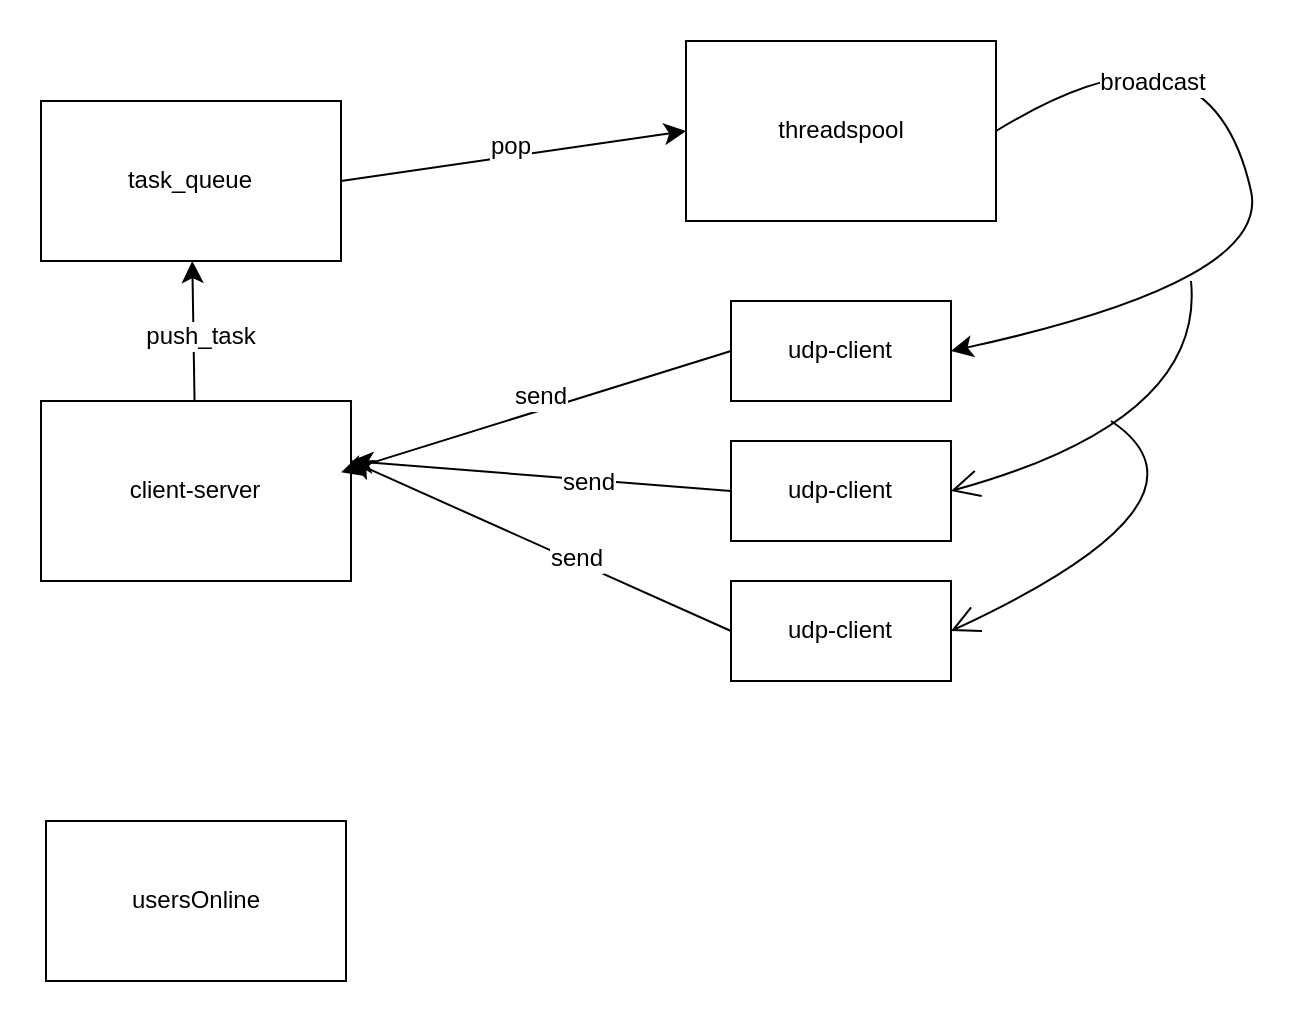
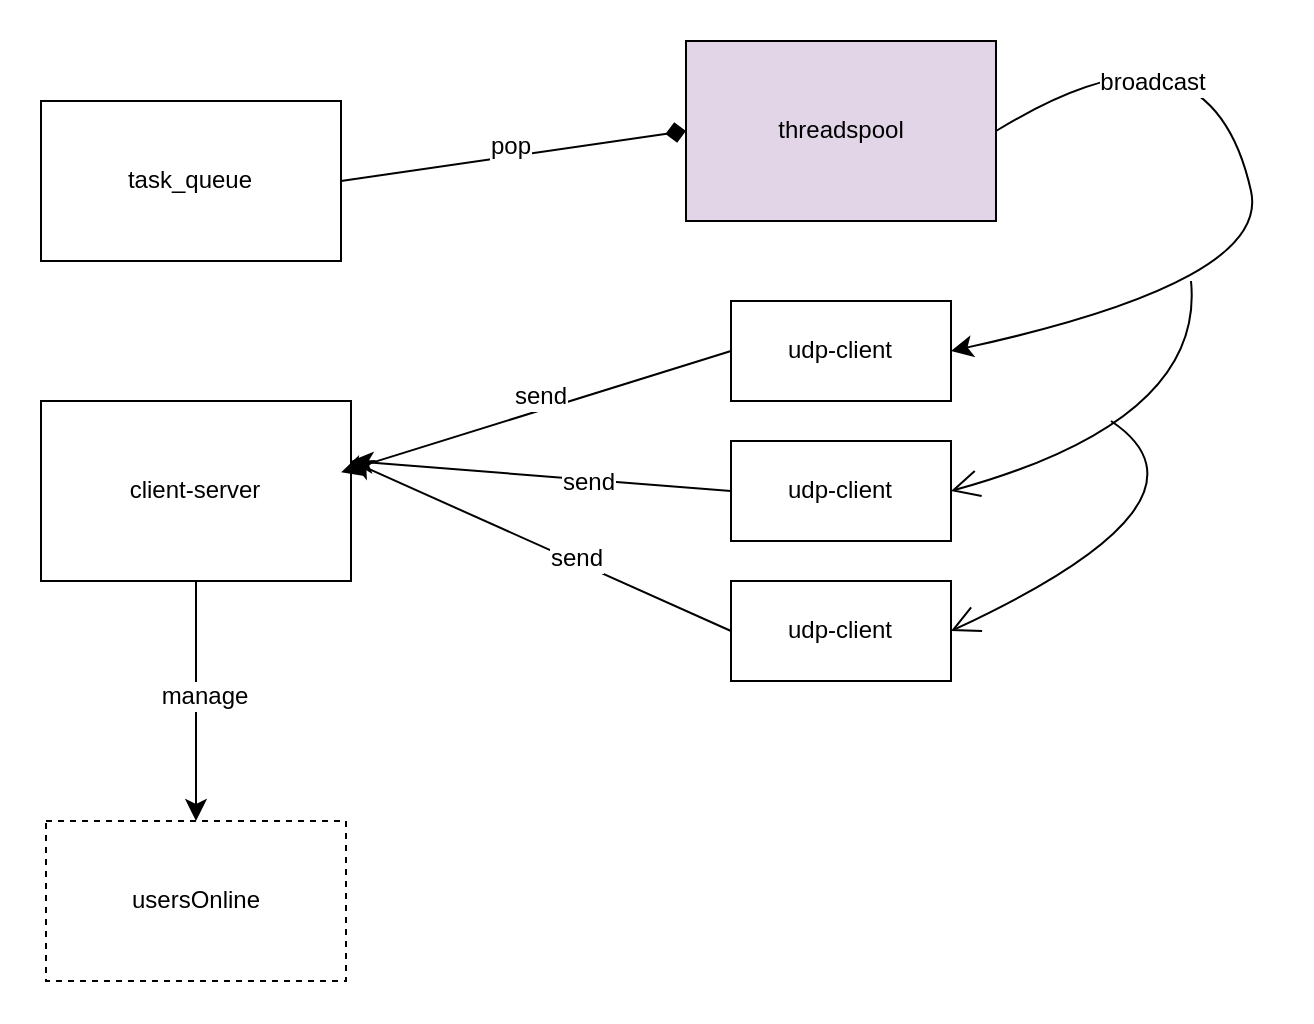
- <mxCell id="19" value="threadspool" style="html=1;whiteSpace=wrap;" vertex="1" parent="1"><mxGeometry x="342.5" y="20" width="155" height="90" as="geometry" /></mxCell>
+ <mxCell id="19" value="threadspool" style="html=1;whiteSpace=wrap;fillColor=#e1d5e7;" vertex="1" parent="1"><mxGeometry x="342.5" y="20" width="155" height="90" as="geometry" /></mxCell>
- <mxCell id="7" style="edgeStyle=none;curved=1;rounded=0;orthogonalLoop=1;jettySize=auto;html=1;exitX=1;exitY=0.5;exitDx=0;exitDy=0;entryX=0;entryY=0.5;entryDx=0;entryDy=0;fontSize=12;startSize=8;endSize=8;" edge="1" parent="1" source="9" target="19"><mxGeometry relative="1" as="geometry" /></mxCell>
+ <mxCell id="7" style="edgeStyle=none;curved=1;rounded=0;orthogonalLoop=1;jettySize=auto;html=1;exitX=1;exitY=0.5;exitDx=0;exitDy=0;entryX=0;entryY=0.5;entryDx=0;entryDy=0;fontSize=12;startSize=8;endSize=8;endArrow=diamond;" edge="1" parent="1" source="9" target="19"><mxGeometry relative="1" as="geometry" /></mxCell>
- <mxCell id="2" value="" style="edgeStyle=none;curved=1;rounded=0;orthogonalLoop=1;jettySize=auto;html=1;fontSize=12;startSize=8;endSize=8;" edge="1" parent="1" source="6" target="9"><mxGeometry relative="1" as="geometry" /></mxCell>
- <mxCell id="3" value="push_task" style="edgeLabel;html=1;align=center;verticalAlign=middle;resizable=0;points=[];fontSize=12;" vertex="1" connectable="0" parent="2"><mxGeometry x="-0.076" y="-3" relative="1" as="geometry"><mxPoint as="offset" /></mxGeometry></mxCell>
+ <mxCell id="4" style="edgeStyle=none;curved=1;rounded=0;orthogonalLoop=1;jettySize=auto;html=1;exitX=0.5;exitY=1;exitDx=0;exitDy=0;entryX=0.5;entryY=0;entryDx=0;entryDy=0;fontSize=12;startSize=8;endSize=8;" edge="1" parent="1" source="6" target="22"><mxGeometry relative="1" as="geometry" /></mxCell>
+ <mxCell id="5" value="manage" style="edgeLabel;html=1;align=center;verticalAlign=middle;resizable=0;points=[];fontSize=12;" vertex="1" connectable="0" parent="4"><mxGeometry x="-0.047" y="4" relative="1" as="geometry"><mxPoint as="offset" /></mxGeometry></mxCell>
- <mxCell id="22" value="usersOnline" style="html=1;whiteSpace=wrap;" vertex="1" parent="1"><mxGeometry x="22.5" y="410" width="150" height="80" as="geometry" /></mxCell>
+ <mxCell id="22" value="usersOnline" style="html=1;whiteSpace=wrap;dashed=1;" vertex="1" parent="1"><mxGeometry x="22.5" y="410" width="150" height="80" as="geometry" /></mxCell>
